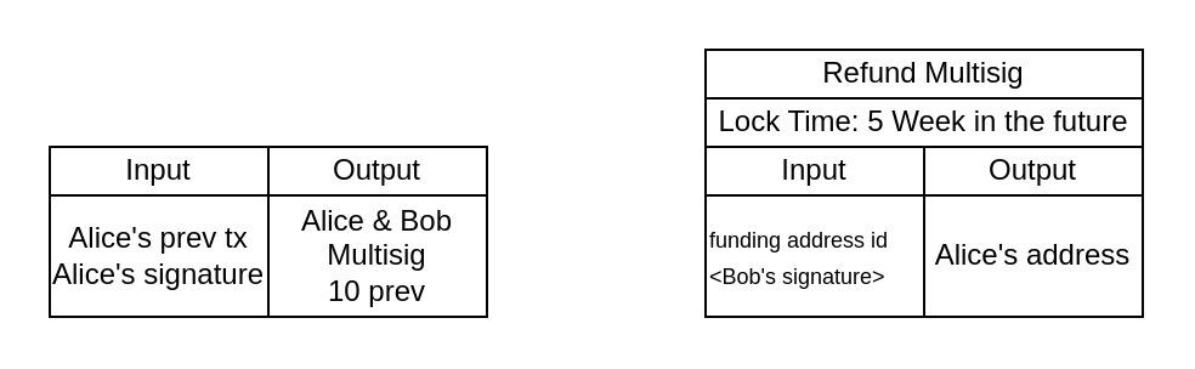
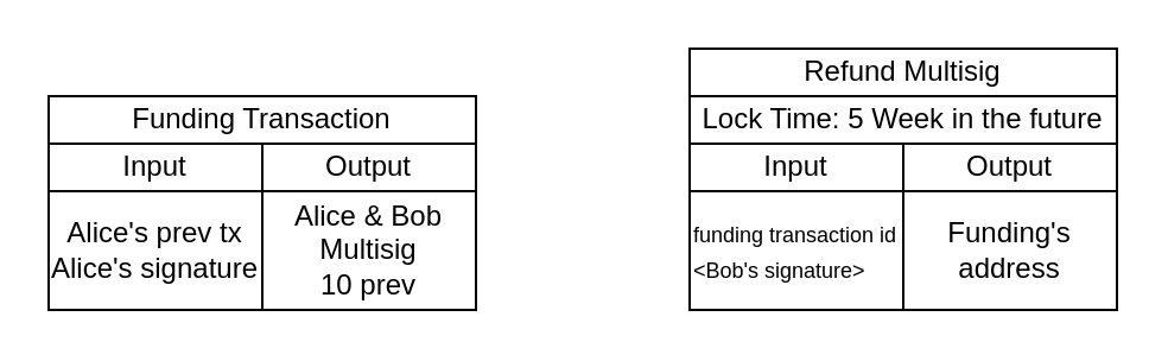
+ <mxCell id="7" value="Funding Transaction" style="rounded=0;whiteSpace=wrap;html=1;" vertex="1" parent="2"><mxGeometry width="180" height="20" as="geometry" /></mxCell>
- <mxCell id="12" value="&lt;font style=&quot;font-size: 9px&quot;&gt;funding address id&lt;br&gt;&amp;lt;Bob's signature&amp;gt;&lt;/font&gt;" style="rounded=0;whiteSpace=wrap;html=1;align=left;" vertex="1" parent="9"><mxGeometry y="40" width="90" height="50" as="geometry" /></mxCell>
+ <mxCell id="12" value="&lt;font style=&quot;font-size: 9px&quot;&gt;funding transaction id&lt;br&gt;&amp;lt;Bob's signature&amp;gt;&lt;/font&gt;" style="rounded=0;whiteSpace=wrap;html=1;align=left;" vertex="1" parent="9"><mxGeometry y="40" width="90" height="50" as="geometry" /></mxCell>
- <mxCell id="13" value="Alice's address" style="rounded=0;whiteSpace=wrap;html=1;" vertex="1" parent="9"><mxGeometry x="90" y="40" width="90" height="50" as="geometry" /></mxCell>
+ <mxCell id="13" value="Funding's address" style="rounded=0;whiteSpace=wrap;html=1;" vertex="1" parent="9"><mxGeometry x="90" y="40" width="90" height="50" as="geometry" /></mxCell>
